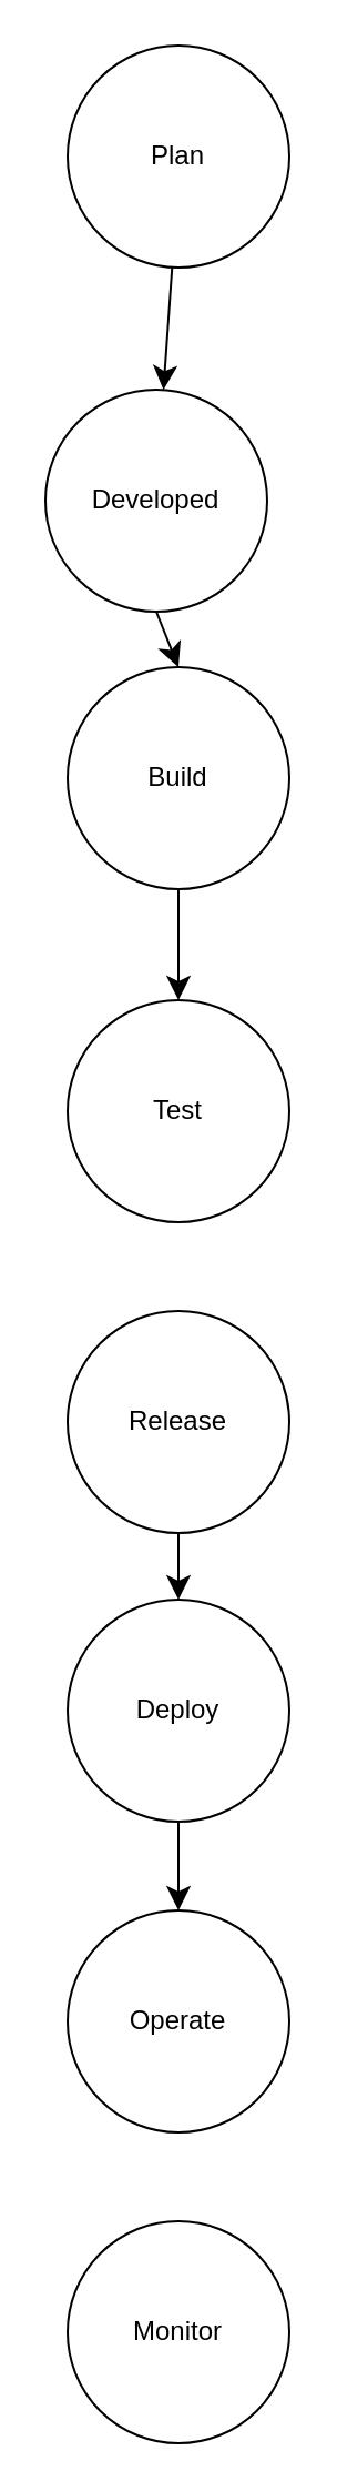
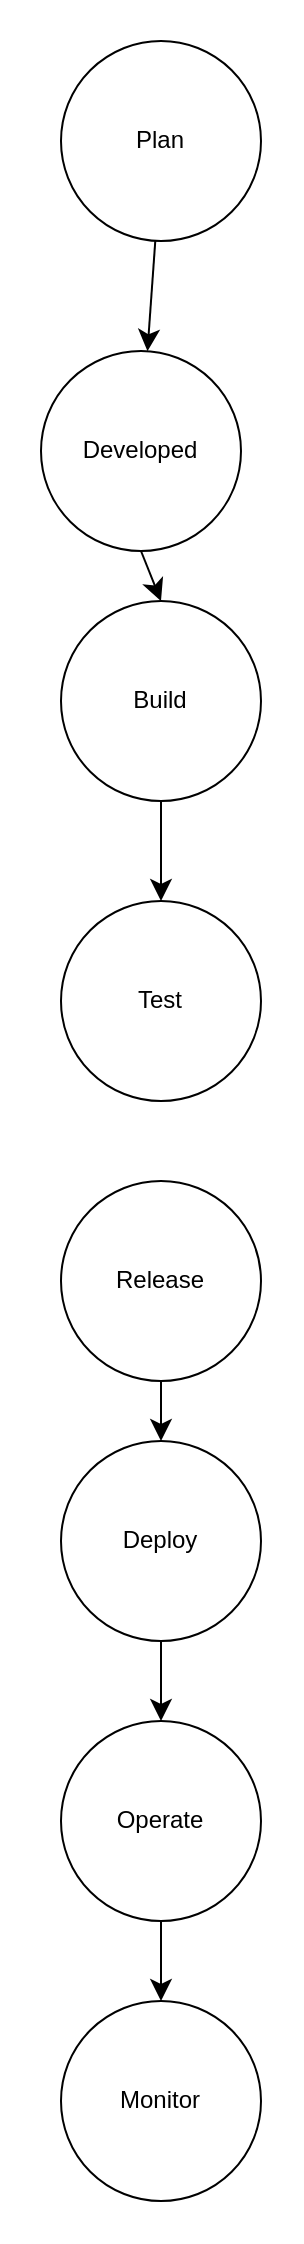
+ <mxCell id="13" style="edgeStyle=none;curved=1;rounded=0;orthogonalLoop=1;jettySize=auto;html=1;entryX=0.5;entryY=0;entryDx=0;entryDy=0;fontSize=12;startSize=8;endSize=8;" parent="1" source="14" target="15" edge="1"><mxGeometry relative="1" as="geometry" /></mxCell>
